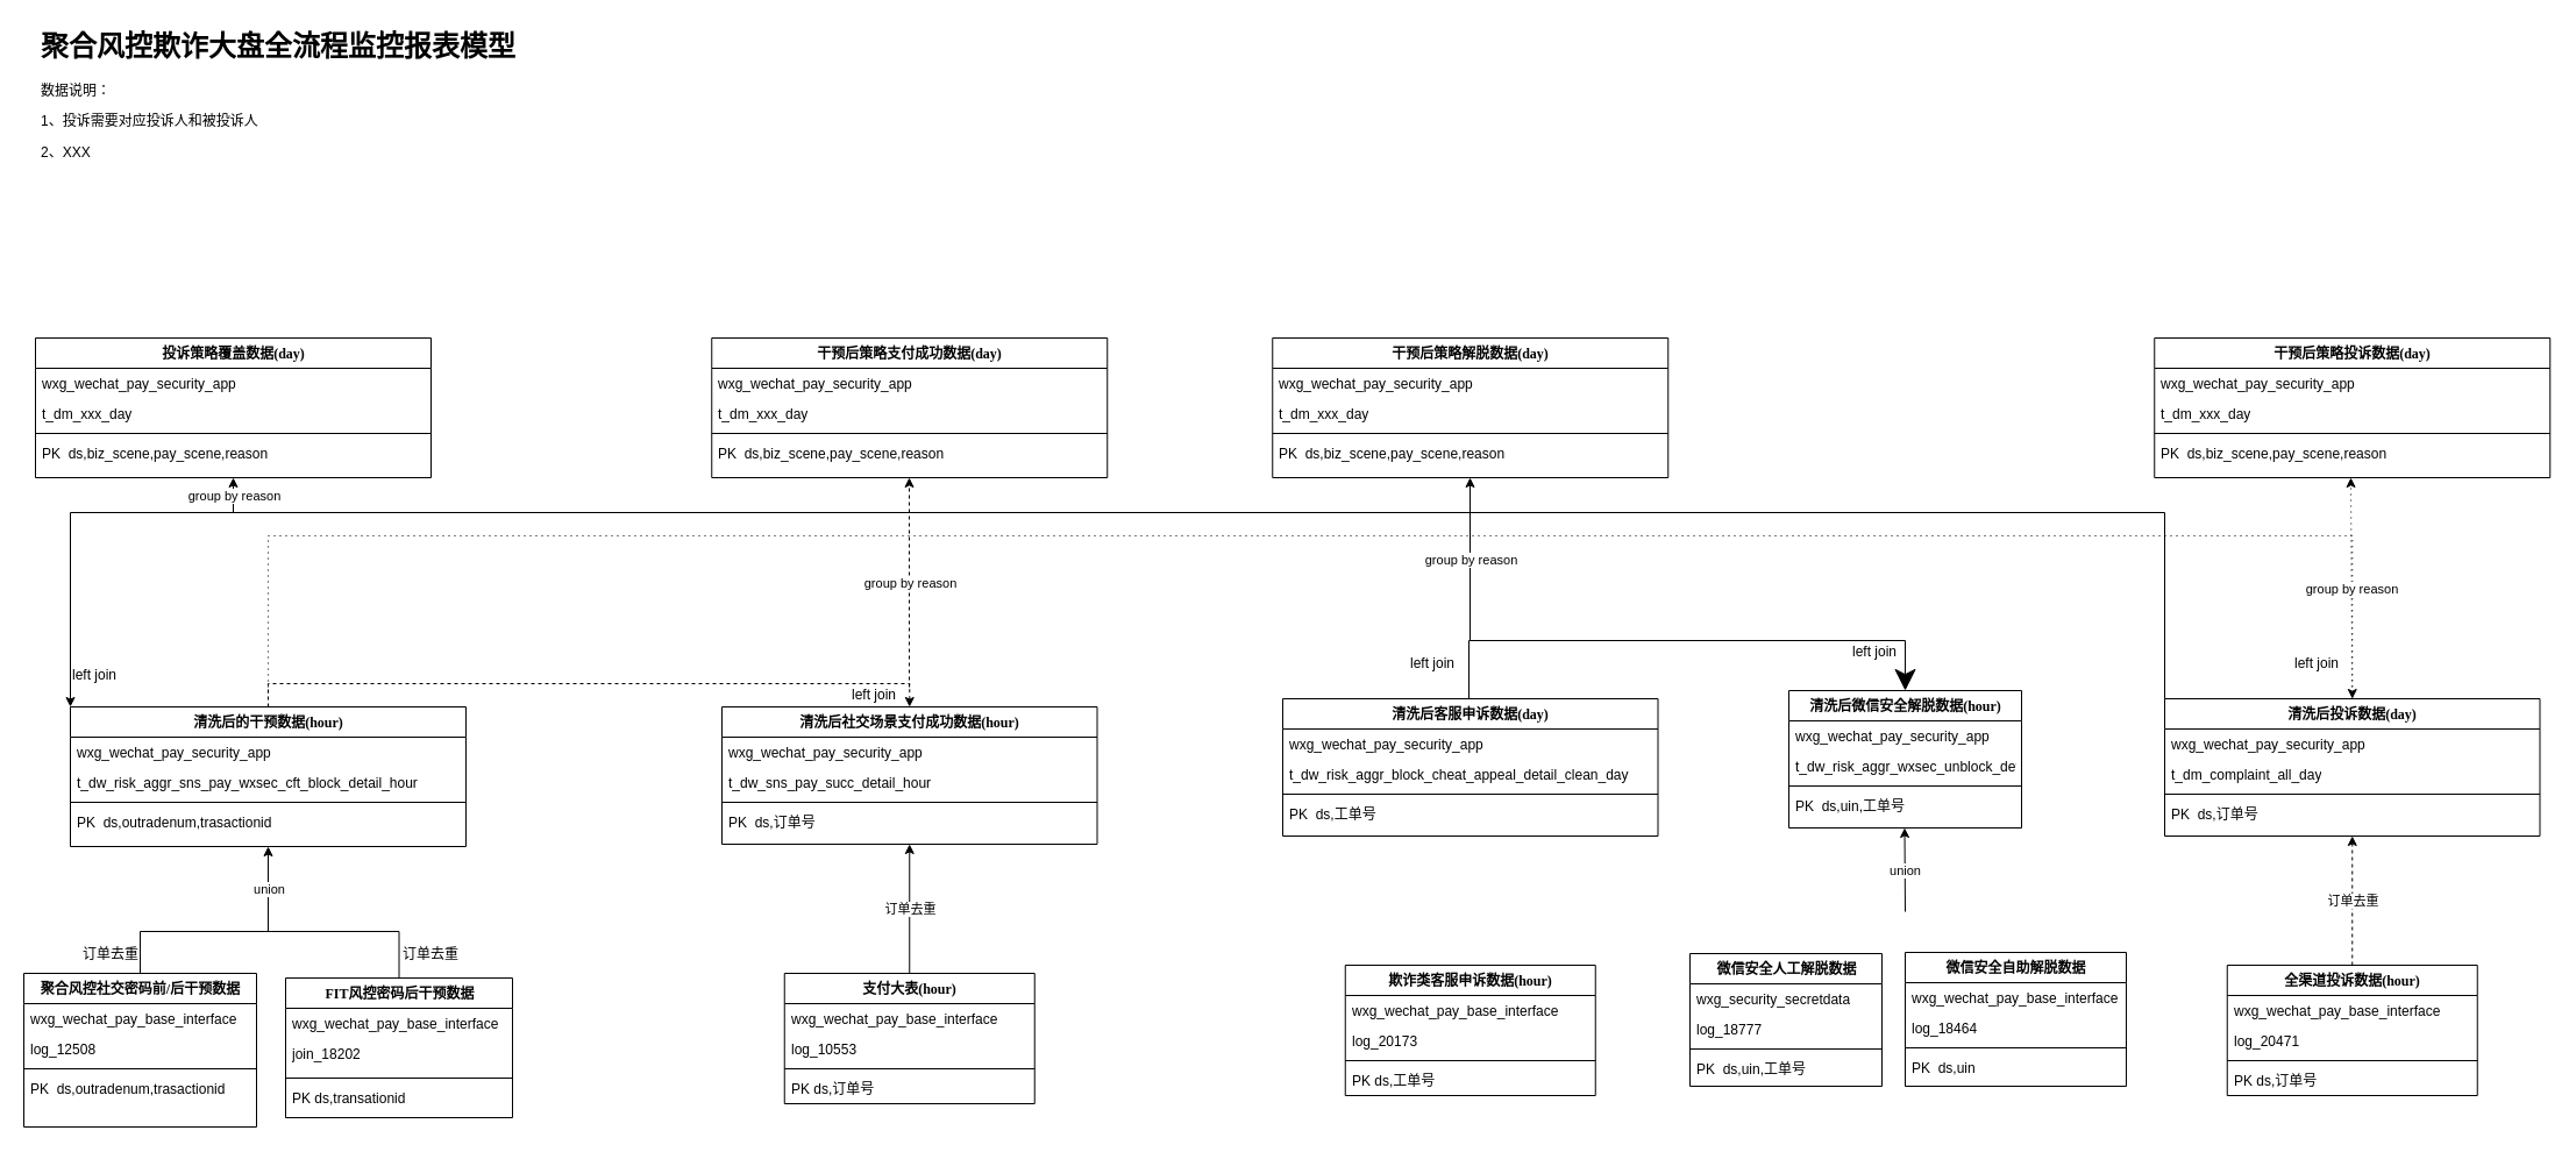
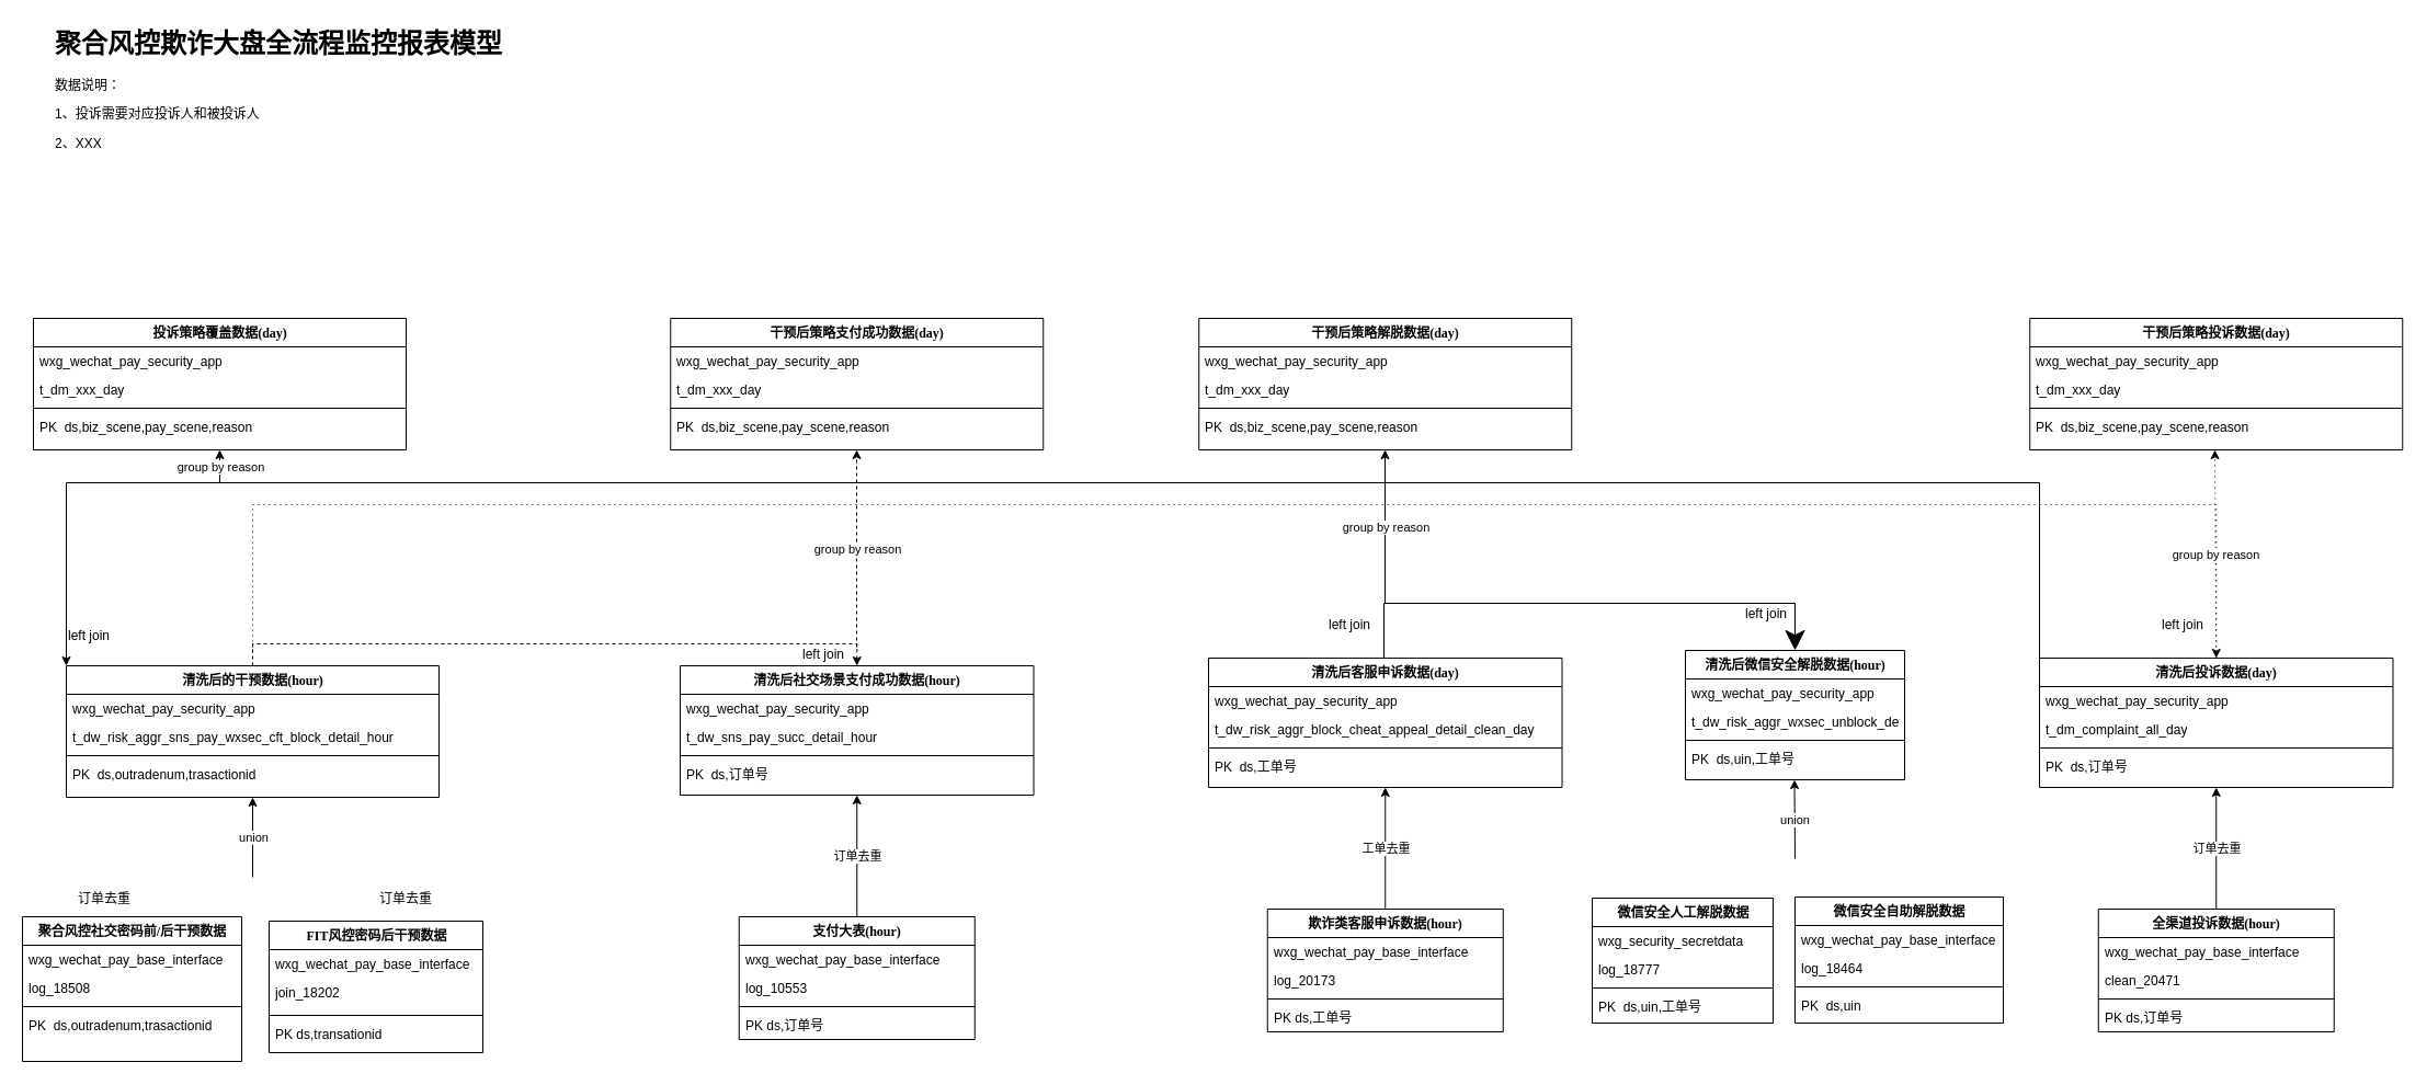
- <mxCell id="3" value="&lt;h1&gt;聚合风控欺诈大盘全流程监控报表模型&lt;/h1&gt;&lt;p&gt;数据说明：&lt;/p&gt;&lt;p&gt;1、投诉需要对应投诉人和被投诉人&lt;/p&gt;&lt;p&gt;2、XXX&lt;/p&gt;" style="text;html=1;strokeColor=none;fillColor=none;spacing=5;spacingTop=-20;whiteSpace=wrap;overflow=hidden;rounded=0;" vertex="1" parent="1"><mxGeometry x="30" y="20" width="435" height="120" as="geometry" /></mxCell>
+ <mxCell id="3" value="&lt;h1&gt;聚合风控欺诈大盘全流程监控报表模型&lt;/h1&gt;&lt;p&gt;数据说明：&lt;/p&gt;&lt;p&gt;1、投诉需要对应投诉人和被投诉人&lt;/p&gt;&lt;p&gt;2、XXX&lt;/p&gt;" style="text;html=1;strokeColor=none;fillColor=none;spacing=5;spacingTop=-20;whiteSpace=wrap;overflow=hidden;rounded=0;" vertex="1" parent="1"><mxGeometry x="45" y="20" width="435" height="120" as="geometry" /></mxCell>
+ <mxCell id="4" value="" style="endArrow=classic;html=1;entryX=0.5;entryY=1;entryDx=0;entryDy=0;exitX=0.5;exitY=0;exitDx=0;exitDy=0;" edge="1" parent="1" source="73" target="78"><mxGeometry relative="1" as="geometry"><mxPoint x="1265.75" y="822" as="sourcePoint" /><mxPoint x="1235.75" y="715" as="targetPoint" /></mxGeometry></mxCell>
+ <mxCell id="5" value="工单去重" style="edgeLabel;resizable=0;html=1;align=center;verticalAlign=middle;" connectable="0" vertex="1" parent="4"><mxGeometry relative="1" as="geometry" /></mxCell>
- <mxCell id="2" style="rounded=0;orthogonalLoop=1;jettySize=auto;html=1;exitX=0.5;exitY=0;exitDx=0;exitDy=0;entryX=0.5;entryY=0;entryDx=0;entryDy=0;verticalAlign=middle;endArrow=none;endFill=0;edgeStyle=orthogonalEdgeStyle;" edge="1" parent="1" source="33" target="38"><mxGeometry relative="1" as="geometry"><Array as="points"><mxPoint x="120" y="800" /><mxPoint x="343" y="800" /></Array></mxGeometry></mxCell>
- <mxCell id="13" value="" style="endArrow=classic;html=1;entryX=0.5;entryY=1;entryDx=0;entryDy=0;exitX=0.5;exitY=0;exitDx=0;exitDy=0;dashed=1;" edge="1" source="48" target="53" parent="1"><mxGeometry relative="1" as="geometry"><mxPoint x="2023.75" y="822" as="sourcePoint" /><mxPoint x="1993.75" y="715" as="targetPoint" /></mxGeometry></mxCell>
+ <mxCell id="13" value="" style="endArrow=classic;html=1;entryX=0.5;entryY=1;entryDx=0;entryDy=0;exitX=0.5;exitY=0;exitDx=0;exitDy=0;" edge="1" source="48" target="53" parent="1"><mxGeometry relative="1" as="geometry"><mxPoint x="2023.75" y="822" as="sourcePoint" /><mxPoint x="1993.75" y="715" as="targetPoint" /></mxGeometry></mxCell>
- <mxCell id="50" value="log_20471" style="text;html=1;strokeColor=none;fillColor=none;align=left;verticalAlign=top;spacingLeft=4;spacingRight=4;whiteSpace=wrap;overflow=hidden;rotatable=0;points=[[0,0.5],[1,0.5]];portConstraint=eastwest;" vertex="1" parent="48"><mxGeometry y="52" width="215" height="26" as="geometry" /></mxCell>
+ <mxCell id="50" value="clean_20471" style="text;html=1;strokeColor=none;fillColor=none;align=left;verticalAlign=top;spacingLeft=4;spacingRight=4;whiteSpace=wrap;overflow=hidden;rotatable=0;points=[[0,0.5],[1,0.5]];portConstraint=eastwest;" vertex="1" parent="48"><mxGeometry y="52" width="215" height="26" as="geometry" /></mxCell>
- <mxCell id="35" value="log_12508" style="text;html=1;strokeColor=none;fillColor=none;align=left;verticalAlign=top;spacingLeft=4;spacingRight=4;whiteSpace=wrap;overflow=hidden;rotatable=0;points=[[0,0.5],[1,0.5]];portConstraint=eastwest;" parent="33" vertex="1"><mxGeometry y="52" width="200" height="26" as="geometry" /></mxCell>
+ <mxCell id="35" value="log_18508" style="text;html=1;strokeColor=none;fillColor=none;align=left;verticalAlign=top;spacingLeft=4;spacingRight=4;whiteSpace=wrap;overflow=hidden;rotatable=0;points=[[0,0.5],[1,0.5]];portConstraint=eastwest;" parent="33" vertex="1"><mxGeometry y="52" width="200" height="26" as="geometry" /></mxCell>
